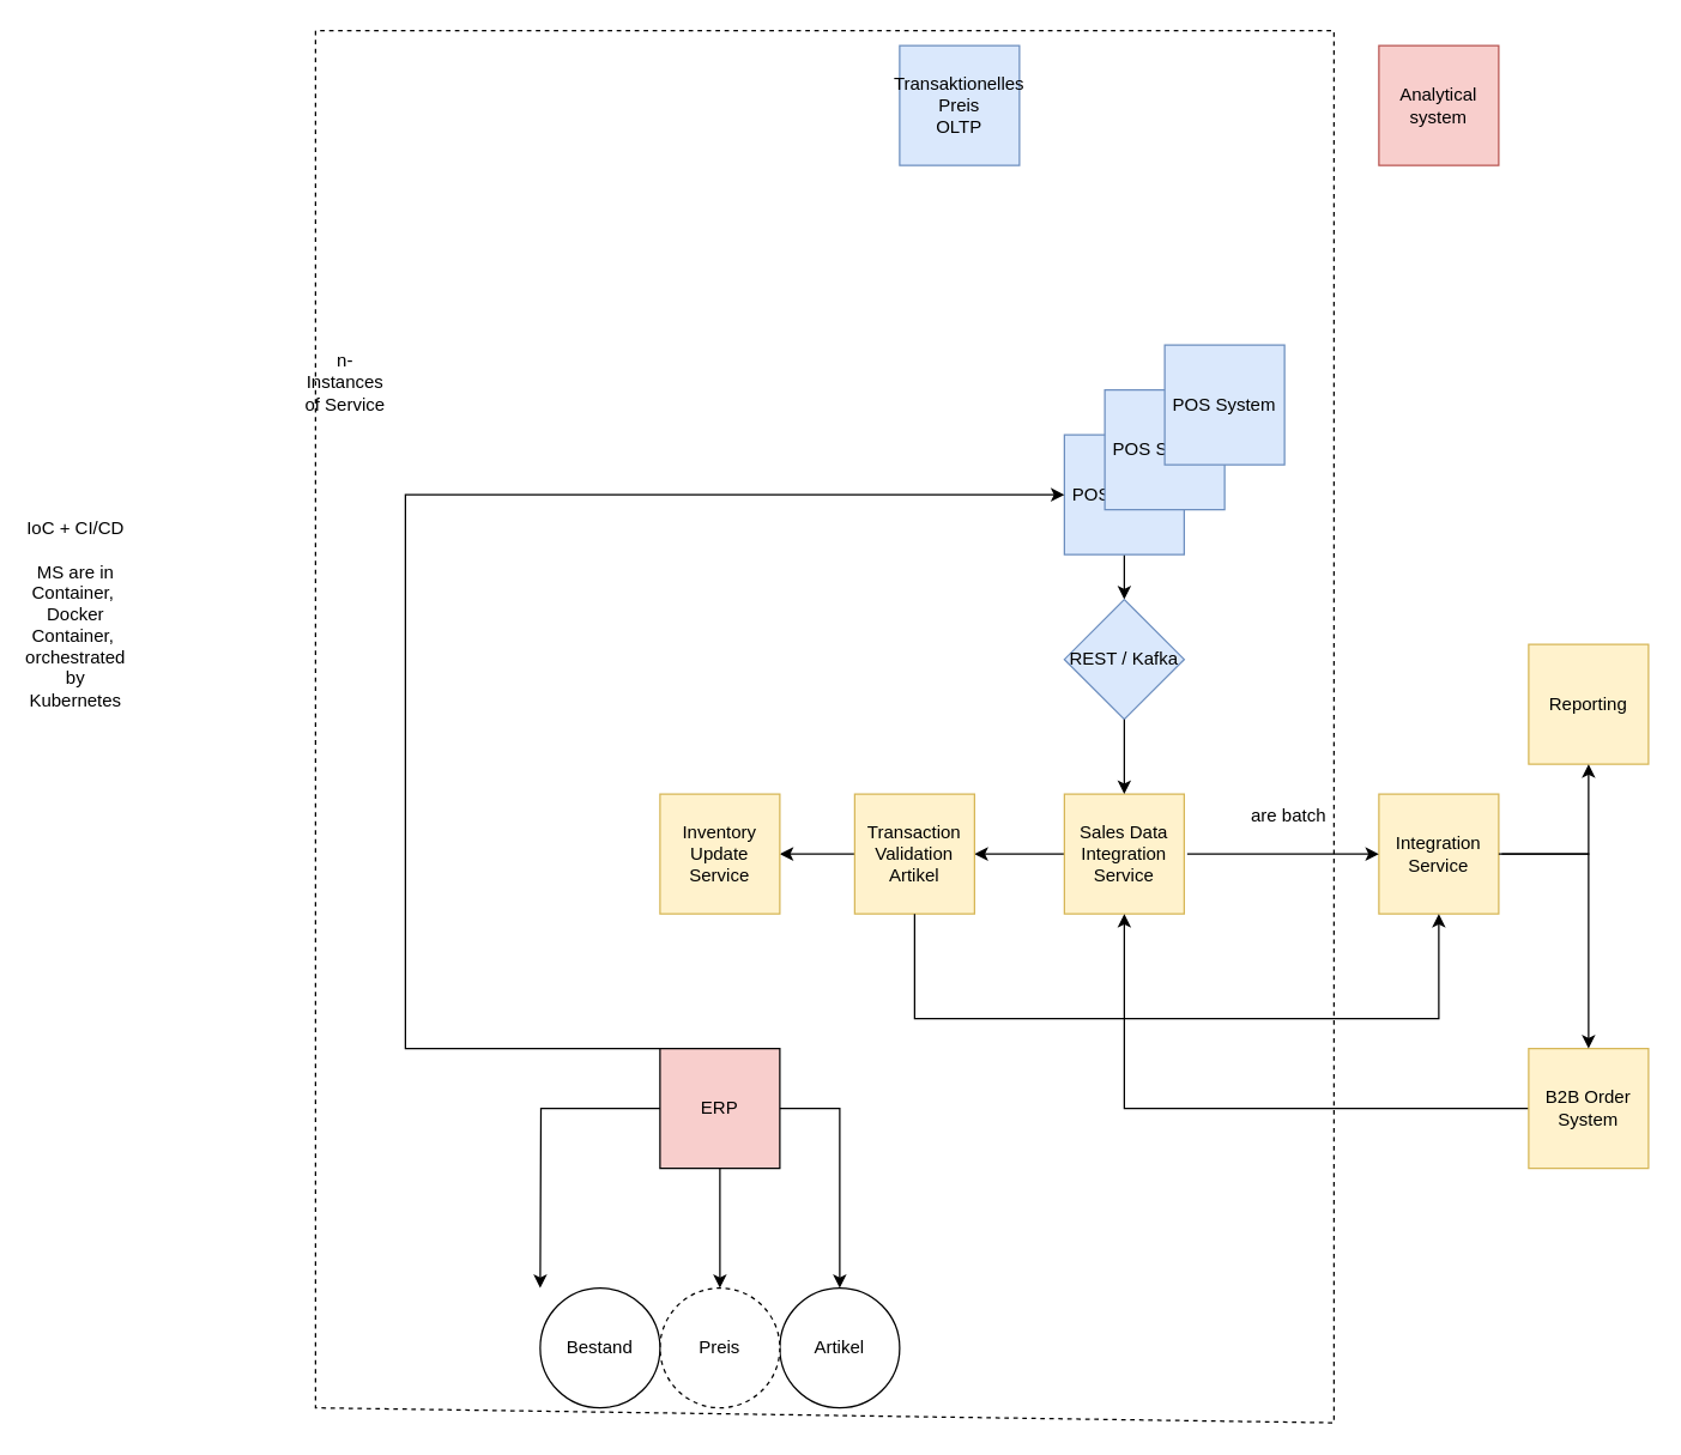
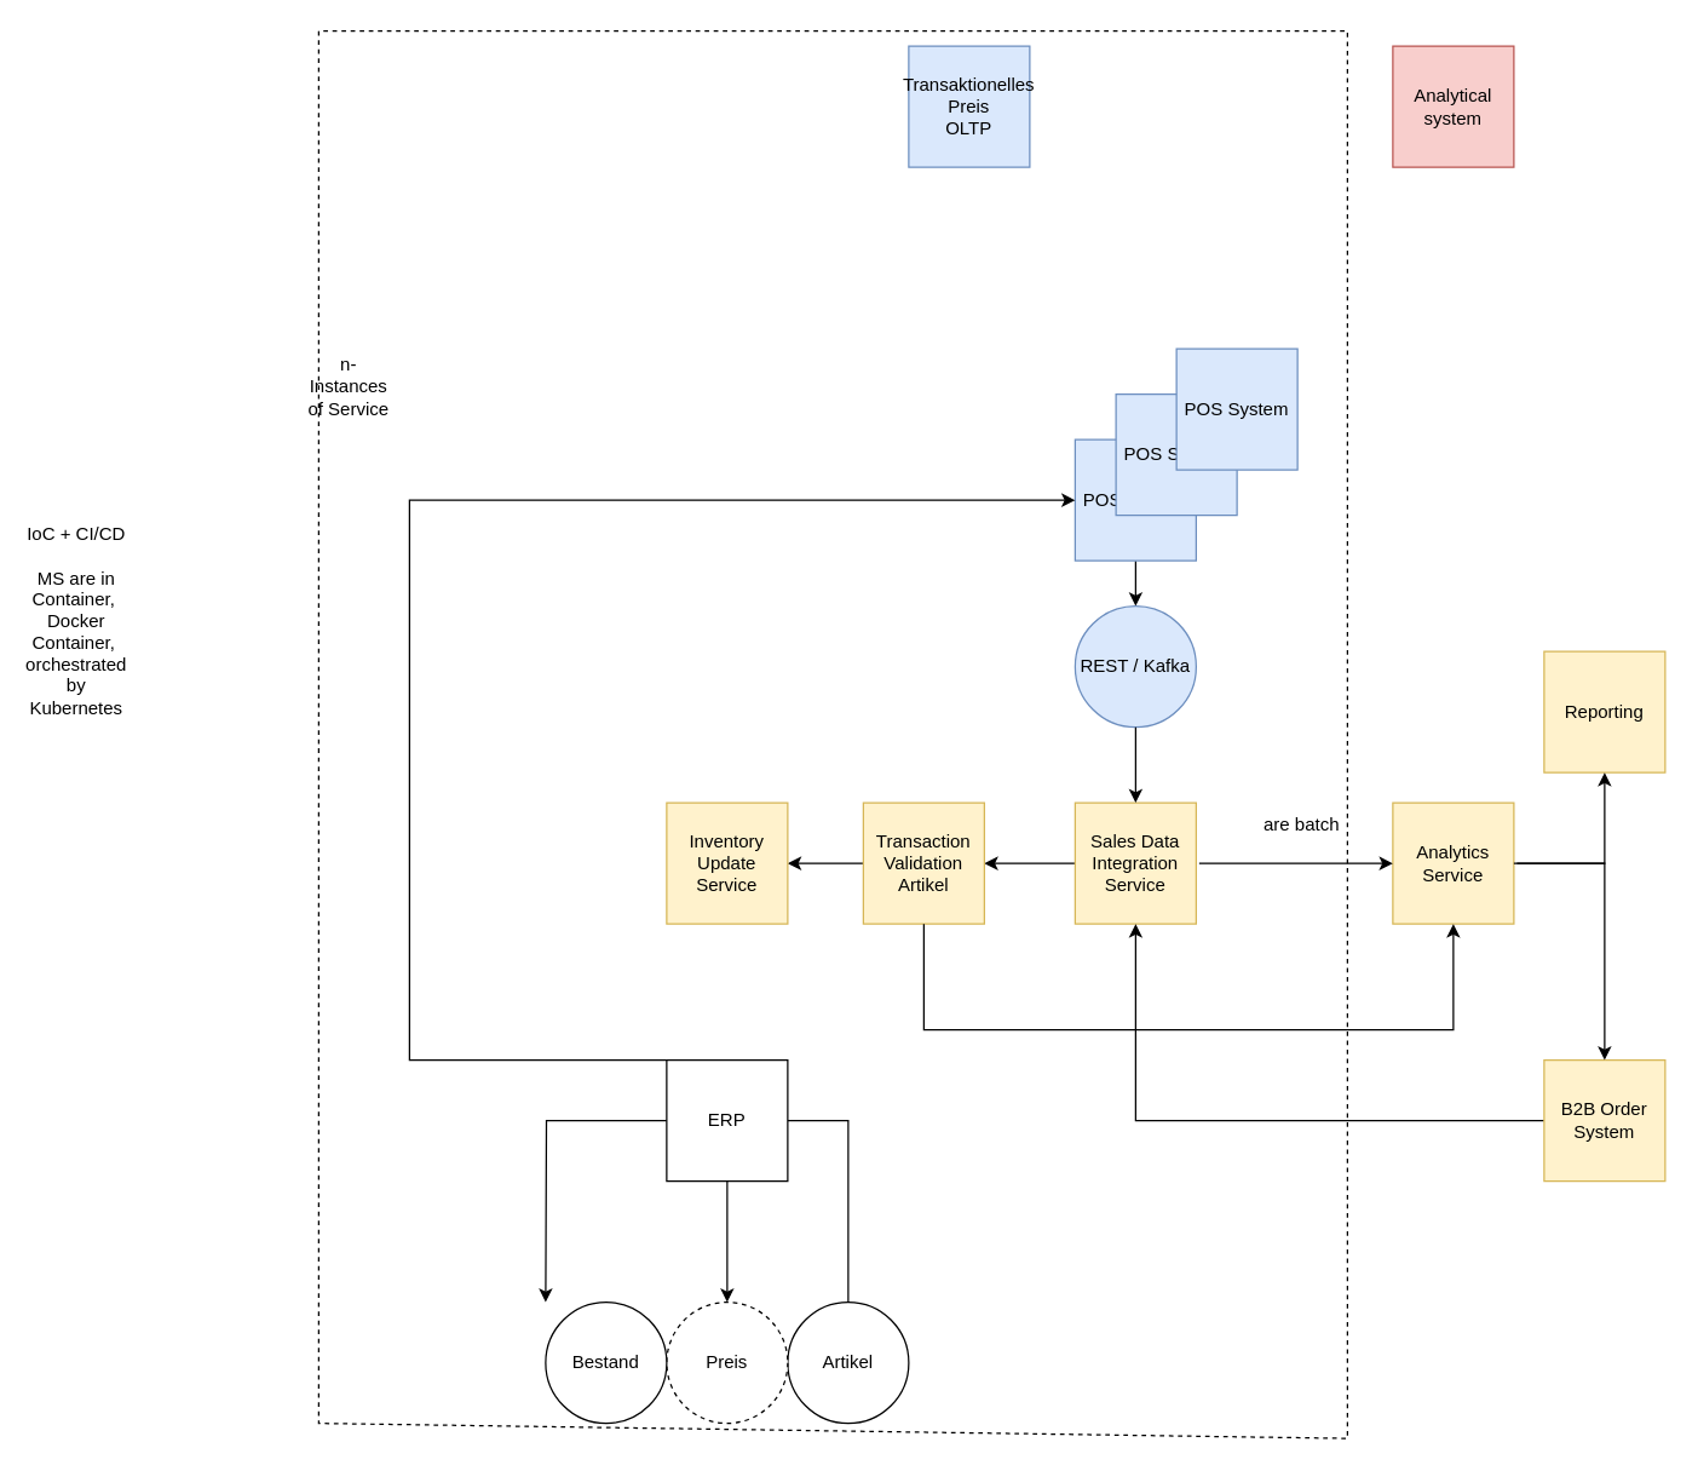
- <mxCell id="6" value="REST / Kafka" style="rhombus;whiteSpace=wrap;html=1;fillColor=#dae8fc;strokeColor=#6c8ebf;" parent="1" vertex="1"><mxGeometry x="710" y="400" width="80" height="80" as="geometry" /></mxCell>
+ <mxCell id="6" value="REST / Kafka" style="ellipse;whiteSpace=wrap;html=1;fillColor=#dae8fc;strokeColor=#6c8ebf;" parent="1" vertex="1"><mxGeometry x="710" y="400" width="80" height="80" as="geometry" /></mxCell>
- <mxCell id="18" value="Integration Service" style="whiteSpace=wrap;html=1;aspect=fixed;fillColor=#fff2cc;strokeColor=#d6b656;" parent="1" vertex="1"><mxGeometry x="920" y="530" width="80" height="80" as="geometry" /></mxCell>
+ <mxCell id="18" value="Analytics Service" style="whiteSpace=wrap;html=1;aspect=fixed;fillColor=#fff2cc;strokeColor=#d6b656;" parent="1" vertex="1"><mxGeometry x="920" y="530" width="80" height="80" as="geometry" /></mxCell>
- <mxCell id="11" value="ERP" style="whiteSpace=wrap;html=1;aspect=fixed;fillColor=#f8cecc;" parent="1" vertex="1"><mxGeometry x="440" y="700" width="80" height="80" as="geometry" /></mxCell>
+ <mxCell id="11" value="ERP" style="whiteSpace=wrap;html=1;aspect=fixed;" parent="1" vertex="1"><mxGeometry x="440" y="700" width="80" height="80" as="geometry" /></mxCell>
- <mxCell id="8" value="" style="edgeStyle=orthogonalEdgeStyle;rounded=0;orthogonalLoop=1;jettySize=auto;html=1;" parent="1" source="11" target="12" edge="1"><mxGeometry relative="1" as="geometry"><Array as="points"><mxPoint x="560" y="740" /></Array></mxGeometry></mxCell>
+ <mxCell id="8" value="" style="edgeStyle=orthogonalEdgeStyle;rounded=0;orthogonalLoop=1;jettySize=auto;html=1;endArrow=none;" parent="1" source="11" target="12" edge="1"><mxGeometry relative="1" as="geometry"><Array as="points"><mxPoint x="560" y="740" /></Array></mxGeometry></mxCell>
